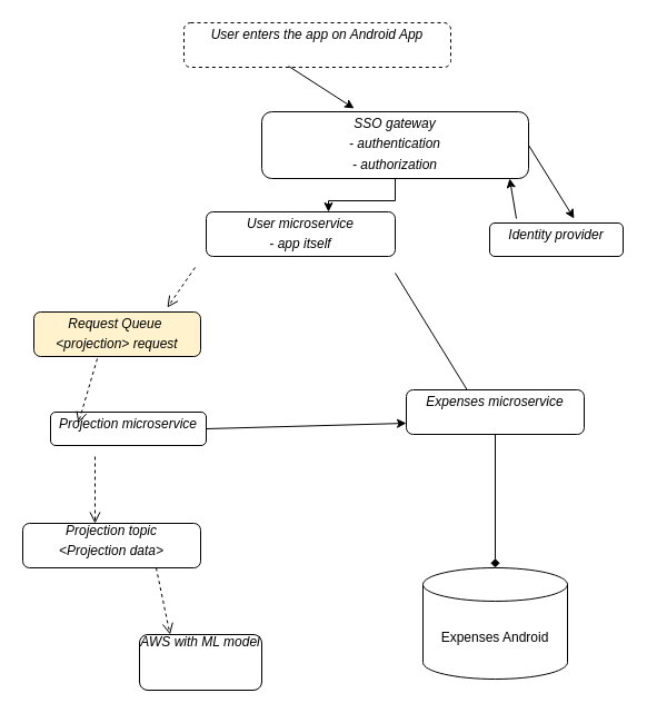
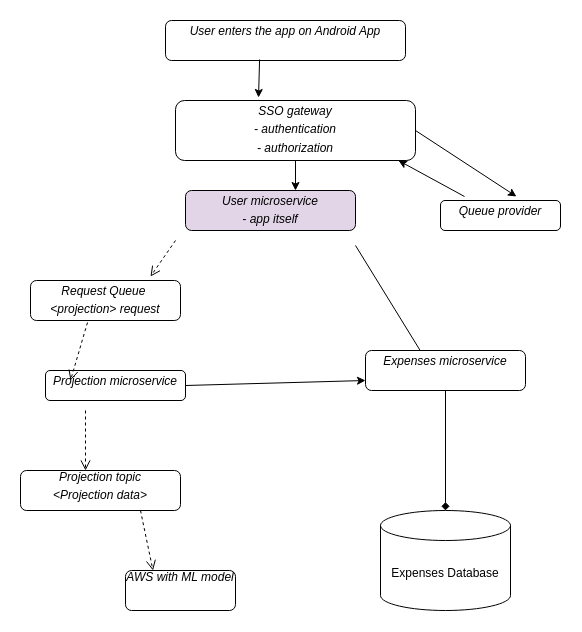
- <mxCell id="16" value="&lt;p style=&quot;margin:0px;margin-top:4px;text-align:center;&quot;&gt;&lt;i&gt;User enters the app on Android App&lt;/i&gt;&lt;/p&gt;" style="verticalAlign=top;align=left;overflow=fill;fontSize=12;fontFamily=Helvetica;html=1;rounded=1;shadow=0;comic=0;labelBackgroundColor=none;strokeWidth=1;dashed=1;" parent="1" vertex="1"><mxGeometry x="165" y="20" width="240" height="40" as="geometry" /></mxCell>
+ <mxCell id="16" value="&lt;p style=&quot;margin:0px;margin-top:4px;text-align:center;&quot;&gt;&lt;i&gt;User enters the app on Android App&lt;/i&gt;&lt;/p&gt;" style="verticalAlign=top;align=left;overflow=fill;fontSize=12;fontFamily=Helvetica;html=1;rounded=1;shadow=0;comic=0;labelBackgroundColor=none;strokeWidth=1" parent="1" vertex="1"><mxGeometry x="165" y="20" width="240" height="40" as="geometry" /></mxCell>
- <mxCell id="18" value="&lt;p style=&quot;margin:0px;margin-top:4px;text-align:center;&quot;&gt;&lt;i&gt;SSO gateway&lt;/i&gt;&lt;/p&gt;&lt;p style=&quot;margin:0px;margin-top:4px;text-align:center;&quot;&gt;&lt;i&gt;- authentication&lt;/i&gt;&lt;/p&gt;&lt;p style=&quot;margin:0px;margin-top:4px;text-align:center;&quot;&gt;&lt;i&gt;- authorization&lt;/i&gt;&lt;/p&gt;" style="verticalAlign=top;align=left;overflow=fill;fontSize=12;fontFamily=Helvetica;html=1;rounded=1;shadow=0;comic=0;labelBackgroundColor=none;strokeWidth=1" parent="1" vertex="1"><mxGeometry x="235" y="100" width="240" height="60" as="geometry" /></mxCell>
+ <mxCell id="18" value="&lt;p style=&quot;margin:0px;margin-top:4px;text-align:center;&quot;&gt;&lt;i&gt;SSO gateway&lt;/i&gt;&lt;/p&gt;&lt;p style=&quot;margin:0px;margin-top:4px;text-align:center;&quot;&gt;&lt;i&gt;- authentication&lt;/i&gt;&lt;/p&gt;&lt;p style=&quot;margin:0px;margin-top:4px;text-align:center;&quot;&gt;&lt;i&gt;- authorization&lt;/i&gt;&lt;/p&gt;" style="verticalAlign=top;align=left;overflow=fill;fontSize=12;fontFamily=Helvetica;html=1;rounded=1;shadow=0;comic=0;labelBackgroundColor=none;strokeWidth=1" parent="1" vertex="1"><mxGeometry x="175" y="100" width="240" height="60" as="geometry" /></mxCell>
- <mxCell id="20" value="&lt;p style=&quot;margin:0px;margin-top:4px;text-align:center;&quot;&gt;&lt;i&gt;Identity provider&lt;/i&gt;&lt;/p&gt;" style="verticalAlign=top;align=left;overflow=fill;fontSize=12;fontFamily=Helvetica;html=1;rounded=1;shadow=0;comic=0;labelBackgroundColor=none;strokeWidth=1" parent="1" vertex="1"><mxGeometry x="440" width="120" height="30" as="geometry" y="200" /></mxCell>
+ <mxCell id="20" value="&lt;p style=&quot;margin:0px;margin-top:4px;text-align:center;&quot;&gt;&lt;i&gt;Queue provider&lt;/i&gt;&lt;/p&gt;" style="verticalAlign=top;align=left;overflow=fill;fontSize=12;fontFamily=Helvetica;html=1;rounded=1;shadow=0;comic=0;labelBackgroundColor=none;strokeWidth=1" parent="1" vertex="1"><mxGeometry x="440" width="120" height="30" as="geometry" y="200" /></mxCell>
- <mxCell id="2" value="&lt;p style=&quot;margin:0px;margin-top:4px;text-align:center;&quot;&gt;&lt;i&gt;User microservice&lt;/i&gt;&lt;/p&gt;&lt;p style=&quot;margin:0px;margin-top:4px;text-align:center;&quot;&gt;&lt;i&gt;- app itself&lt;/i&gt;&lt;/p&gt;" style="verticalAlign=top;align=left;overflow=fill;fontSize=12;fontFamily=Helvetica;html=1;rounded=1;shadow=0;comic=0;labelBackgroundColor=none;strokeWidth=1" parent="1" vertex="1"><mxGeometry x="185" y="190" width="170" height="40" as="geometry" /></mxCell>
+ <mxCell id="2" value="&lt;p style=&quot;margin:0px;margin-top:4px;text-align:center;&quot;&gt;&lt;i&gt;User microservice&lt;/i&gt;&lt;/p&gt;&lt;p style=&quot;margin:0px;margin-top:4px;text-align:center;&quot;&gt;&lt;i&gt;- app itself&lt;/i&gt;&lt;/p&gt;" style="verticalAlign=top;align=left;overflow=fill;fontSize=12;fontFamily=Helvetica;html=1;rounded=1;shadow=0;comic=0;labelBackgroundColor=none;strokeWidth=1;fillColor=#e1d5e7;" parent="1" vertex="1"><mxGeometry x="185" y="190" width="170" height="40" as="geometry" /></mxCell>
- <mxCell id="4" value="&lt;p style=&quot;margin:0px;margin-top:4px;text-align:center;&quot;&gt;&lt;i&gt;Request Queue&amp;nbsp;&lt;/i&gt;&lt;/p&gt;&lt;p style=&quot;margin:0px;margin-top:4px;text-align:center;&quot;&gt;&lt;i&gt;&amp;lt;projection&amp;gt; request&lt;/i&gt;&lt;/p&gt;" style="verticalAlign=top;align=left;overflow=fill;fontSize=12;fontFamily=Helvetica;html=1;rounded=1;shadow=0;comic=0;labelBackgroundColor=none;strokeWidth=1;fillColor=#fff2cc;" parent="1" vertex="1"><mxGeometry x="30" y="280" width="150" height="40" as="geometry" /></mxCell>
+ <mxCell id="4" value="&lt;p style=&quot;margin:0px;margin-top:4px;text-align:center;&quot;&gt;&lt;i&gt;Request Queue&amp;nbsp;&lt;/i&gt;&lt;/p&gt;&lt;p style=&quot;margin:0px;margin-top:4px;text-align:center;&quot;&gt;&lt;i&gt;&amp;lt;projection&amp;gt; request&lt;/i&gt;&lt;/p&gt;" style="verticalAlign=top;align=left;overflow=fill;fontSize=12;fontFamily=Helvetica;html=1;rounded=1;shadow=0;comic=0;labelBackgroundColor=none;strokeWidth=1" parent="1" vertex="1"><mxGeometry x="30" y="280" width="150" height="40" as="geometry" /></mxCell>
- <mxCell id="9" value="Expenses Android" style="shape=cylinder3;whiteSpace=wrap;html=1;boundedLbl=1;backgroundOutline=1;size=15;" parent="1" vertex="1"><mxGeometry x="380" y="510" width="130" height="100" as="geometry" /></mxCell>
+ <mxCell id="9" value="Expenses Database" style="shape=cylinder3;whiteSpace=wrap;html=1;boundedLbl=1;backgroundOutline=1;size=15;" parent="1" vertex="1"><mxGeometry x="380" y="510" width="130" height="100" as="geometry" /></mxCell>
- <mxCell id="14" value="&lt;div style=&quot;text-align: center;&quot;&gt;&lt;i&gt;AWS with ML model&lt;/i&gt;&lt;/div&gt;" style="verticalAlign=top;align=left;overflow=fill;fontSize=12;fontFamily=Helvetica;html=1;rounded=1;shadow=0;comic=0;labelBackgroundColor=none;strokeWidth=1" parent="1" vertex="1"><mxGeometry x="125" y="570" width="110" height="50" as="geometry" /></mxCell>
+ <mxCell id="14" value="&lt;div style=&quot;text-align: center;&quot;&gt;&lt;i&gt;AWS with ML model&lt;/i&gt;&lt;/div&gt;" style="verticalAlign=top;align=left;overflow=fill;fontSize=12;fontFamily=Helvetica;html=1;rounded=1;shadow=0;comic=0;labelBackgroundColor=none;strokeWidth=1" parent="1" vertex="1"><mxGeometry x="125" y="570" width="110" height="40" as="geometry" /></mxCell>
